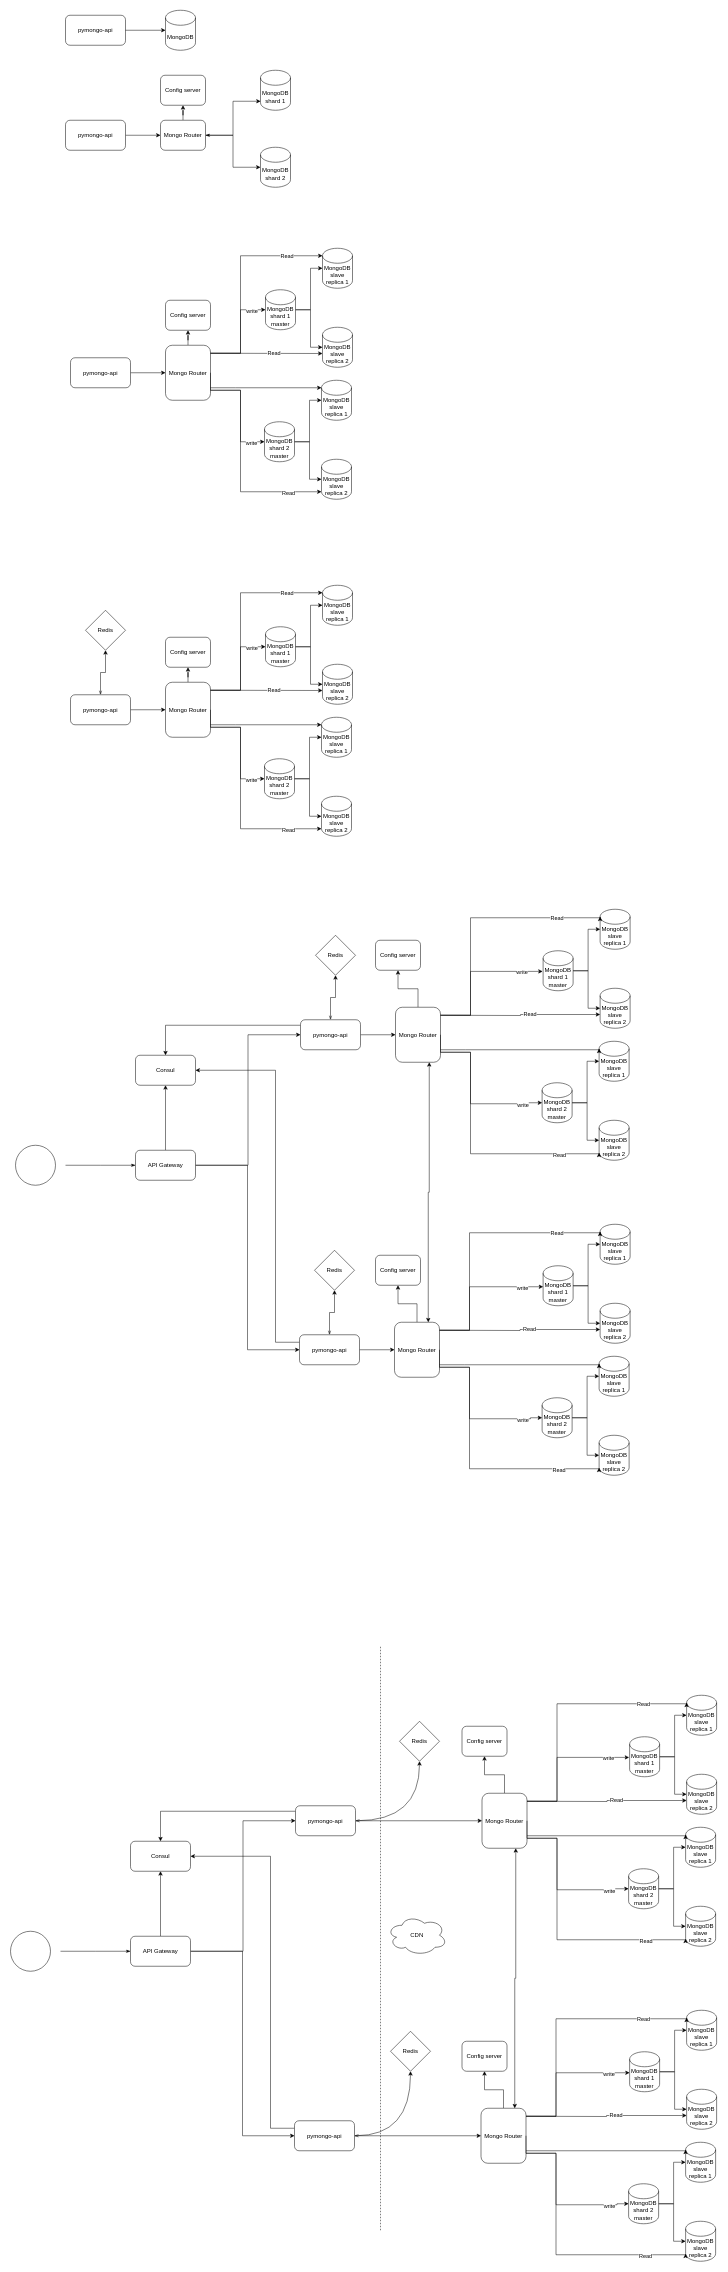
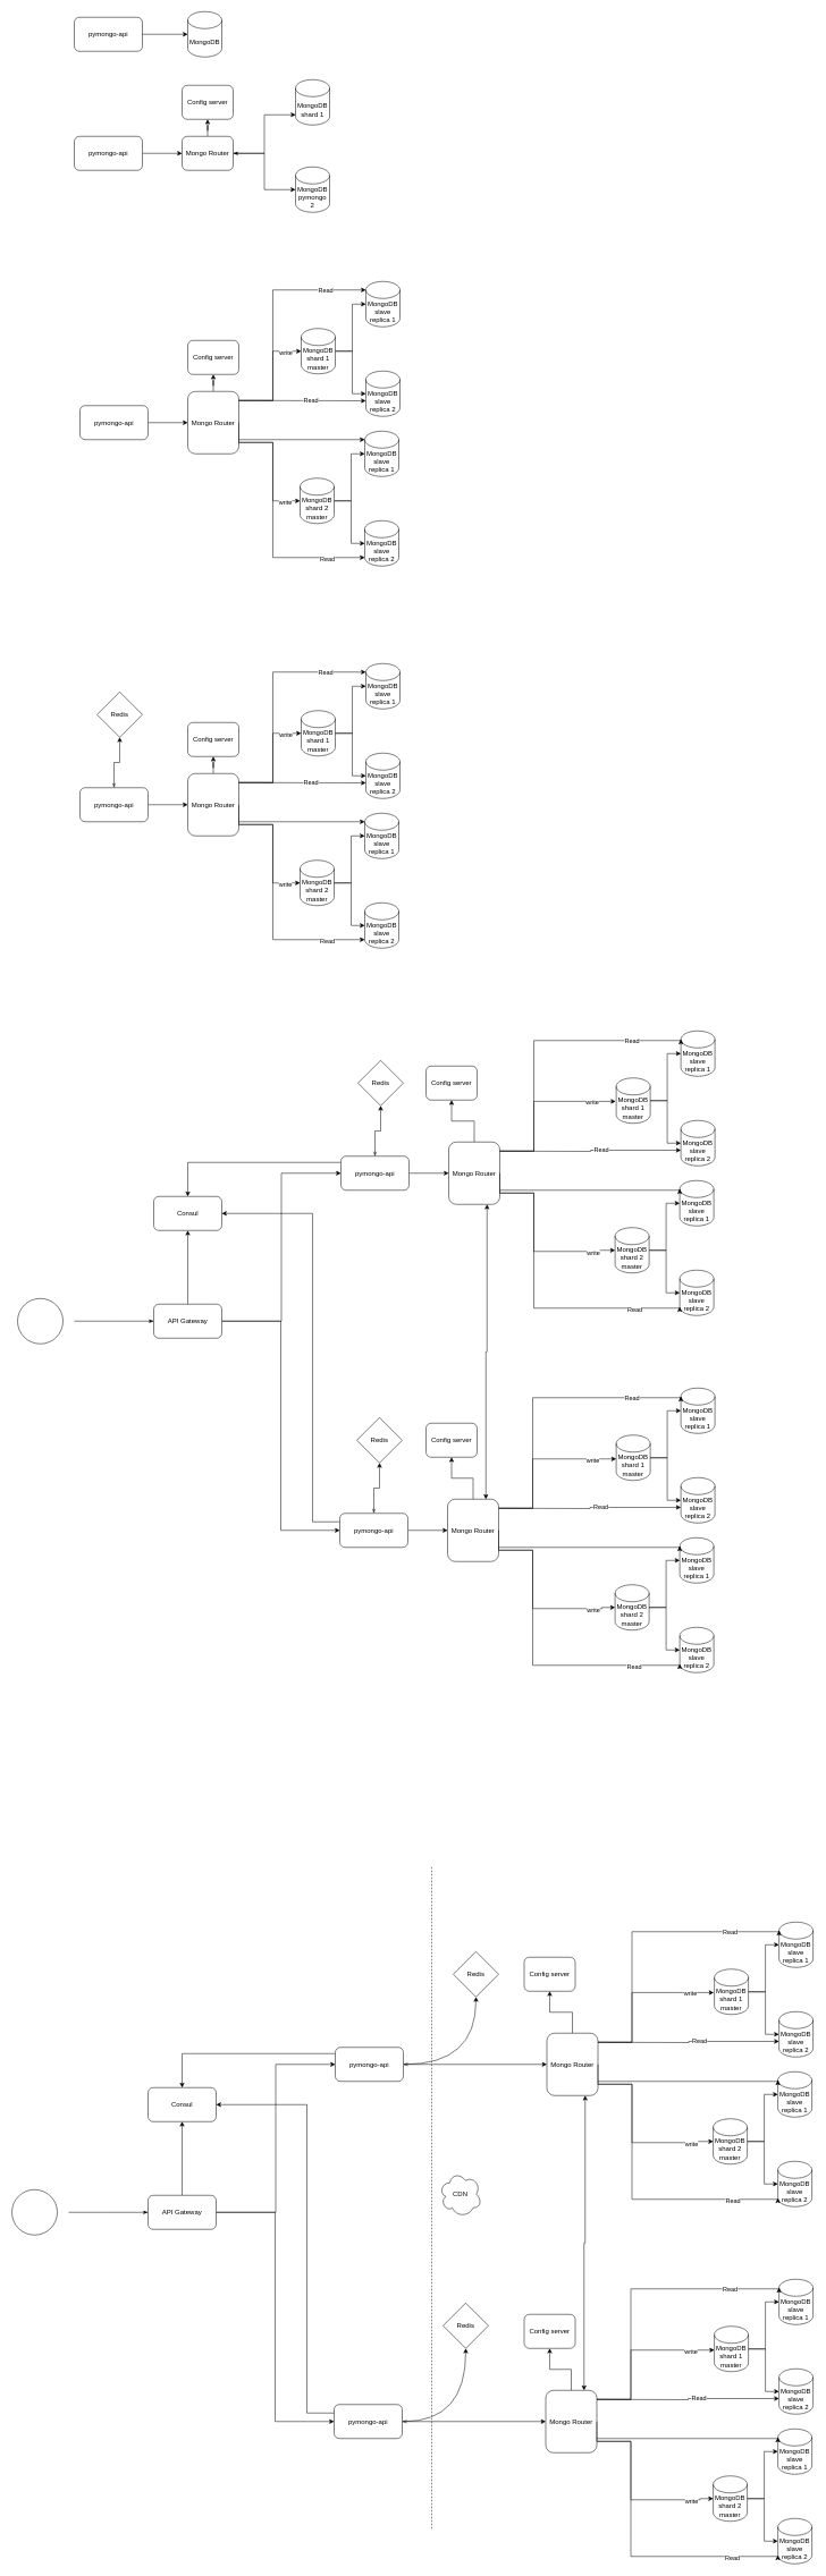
- <mxCell id="11" value="MongoDB&lt;div&gt;shard 2&lt;/div&gt;" style="shape=cylinder3;whiteSpace=wrap;html=1;boundedLbl=1;backgroundOutline=1;size=15;" vertex="1" parent="1"><mxGeometry x="520" y="294" width="60" height="80" as="geometry" /></mxCell>
+ <mxCell id="11" value="MongoDB&lt;div&gt;pymongo 2&lt;/div&gt;" style="shape=cylinder3;whiteSpace=wrap;html=1;boundedLbl=1;backgroundOutline=1;size=15;" vertex="1" parent="1"><mxGeometry x="520" y="294" width="60" height="80" as="geometry" /></mxCell>
- <mxCell id="200" value="CDN" style="ellipse;shape=cloud;whiteSpace=wrap;html=1;" vertex="1" parent="1"><mxGeometry x="773" y="3830" width="120" height="80" as="geometry" /></mxCell>
+ <mxCell id="200" value="CDN" style="ellipse;shape=cloud;whiteSpace=wrap;html=1;" vertex="1" parent="1"><mxGeometry x="773" y="3830" width="75" height="80" as="geometry" /></mxCell>
